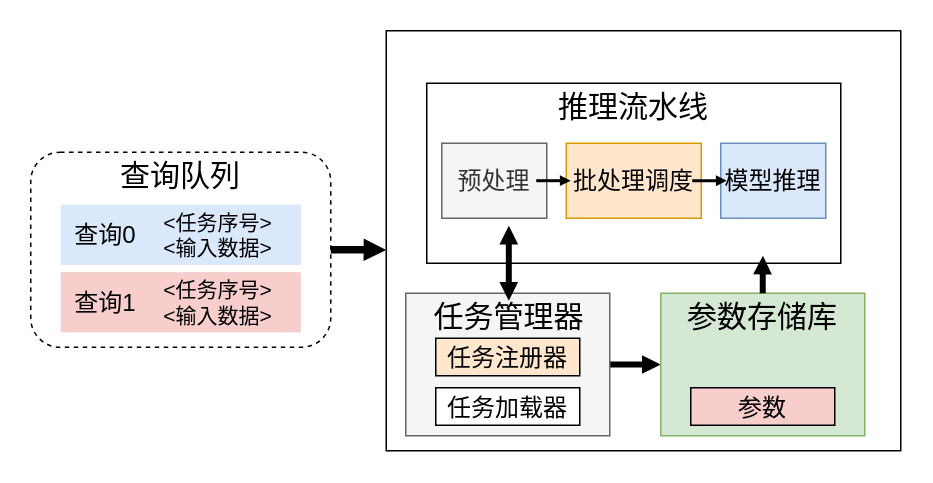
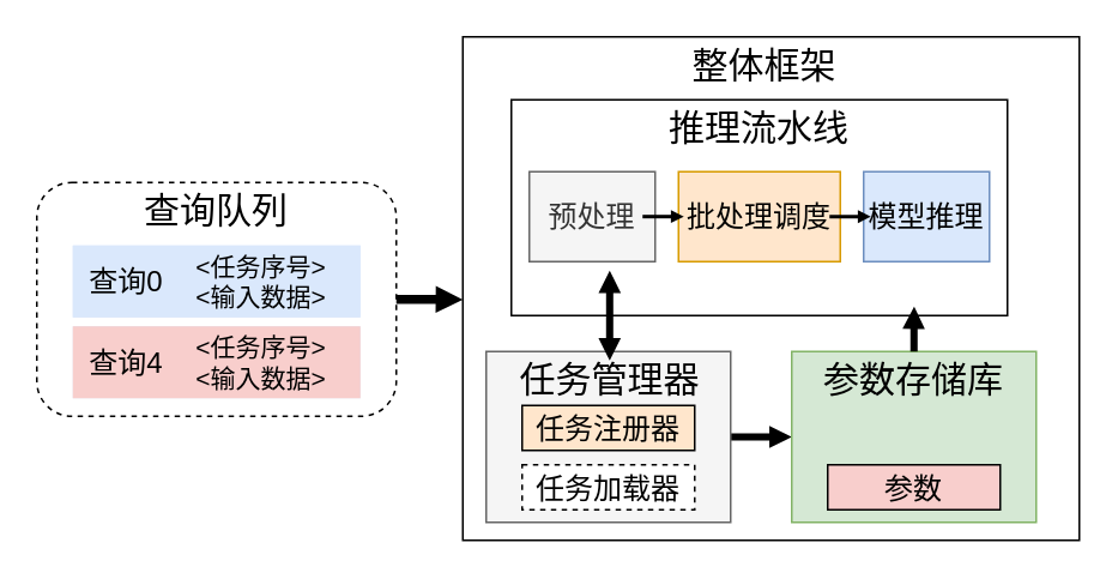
+ <mxCell id="23" value="&lt;font style=&quot;font-size: 20px;&quot;&gt;整体框架&lt;/font&gt;" style="text;html=1;strokeColor=none;fillColor=none;align=center;verticalAlign=middle;whiteSpace=wrap;rounded=0;" vertex="1" parent="1"><mxGeometry x="370" y="20" width="110" height="30" as="geometry" /></mxCell>
- <mxCell id="11" value="&lt;font style=&quot;font-size: 16px;&quot;&gt;查询1&lt;/font&gt;" style="text;html=1;strokeColor=none;fillColor=none;align=center;verticalAlign=middle;whiteSpace=wrap;rounded=0;" vertex="1" parent="9"><mxGeometry y="5" width="60" height="30" as="geometry" /></mxCell>
+ <mxCell id="11" value="&lt;font style=&quot;font-size: 16px;&quot;&gt;查询4&lt;/font&gt;" style="text;html=1;strokeColor=none;fillColor=none;align=center;verticalAlign=middle;whiteSpace=wrap;rounded=0;" vertex="1" parent="9"><mxGeometry y="5" width="60" height="30" as="geometry" /></mxCell>
- <mxCell id="26" value="&lt;font style=&quot;font-size: 16px;&quot;&gt;任务加载器&lt;/font&gt;" style="rounded=0;whiteSpace=wrap;html=1;" vertex="1" parent="1"><mxGeometry x="290" y="258" width="96" height="25" as="geometry" /></mxCell>
+ <mxCell id="26" value="&lt;font style=&quot;font-size: 16px;&quot;&gt;任务加载器&lt;/font&gt;" style="rounded=0;whiteSpace=wrap;html=1;dashed=1;" vertex="1" parent="1"><mxGeometry x="290" y="258" width="96" height="25" as="geometry" /></mxCell>
